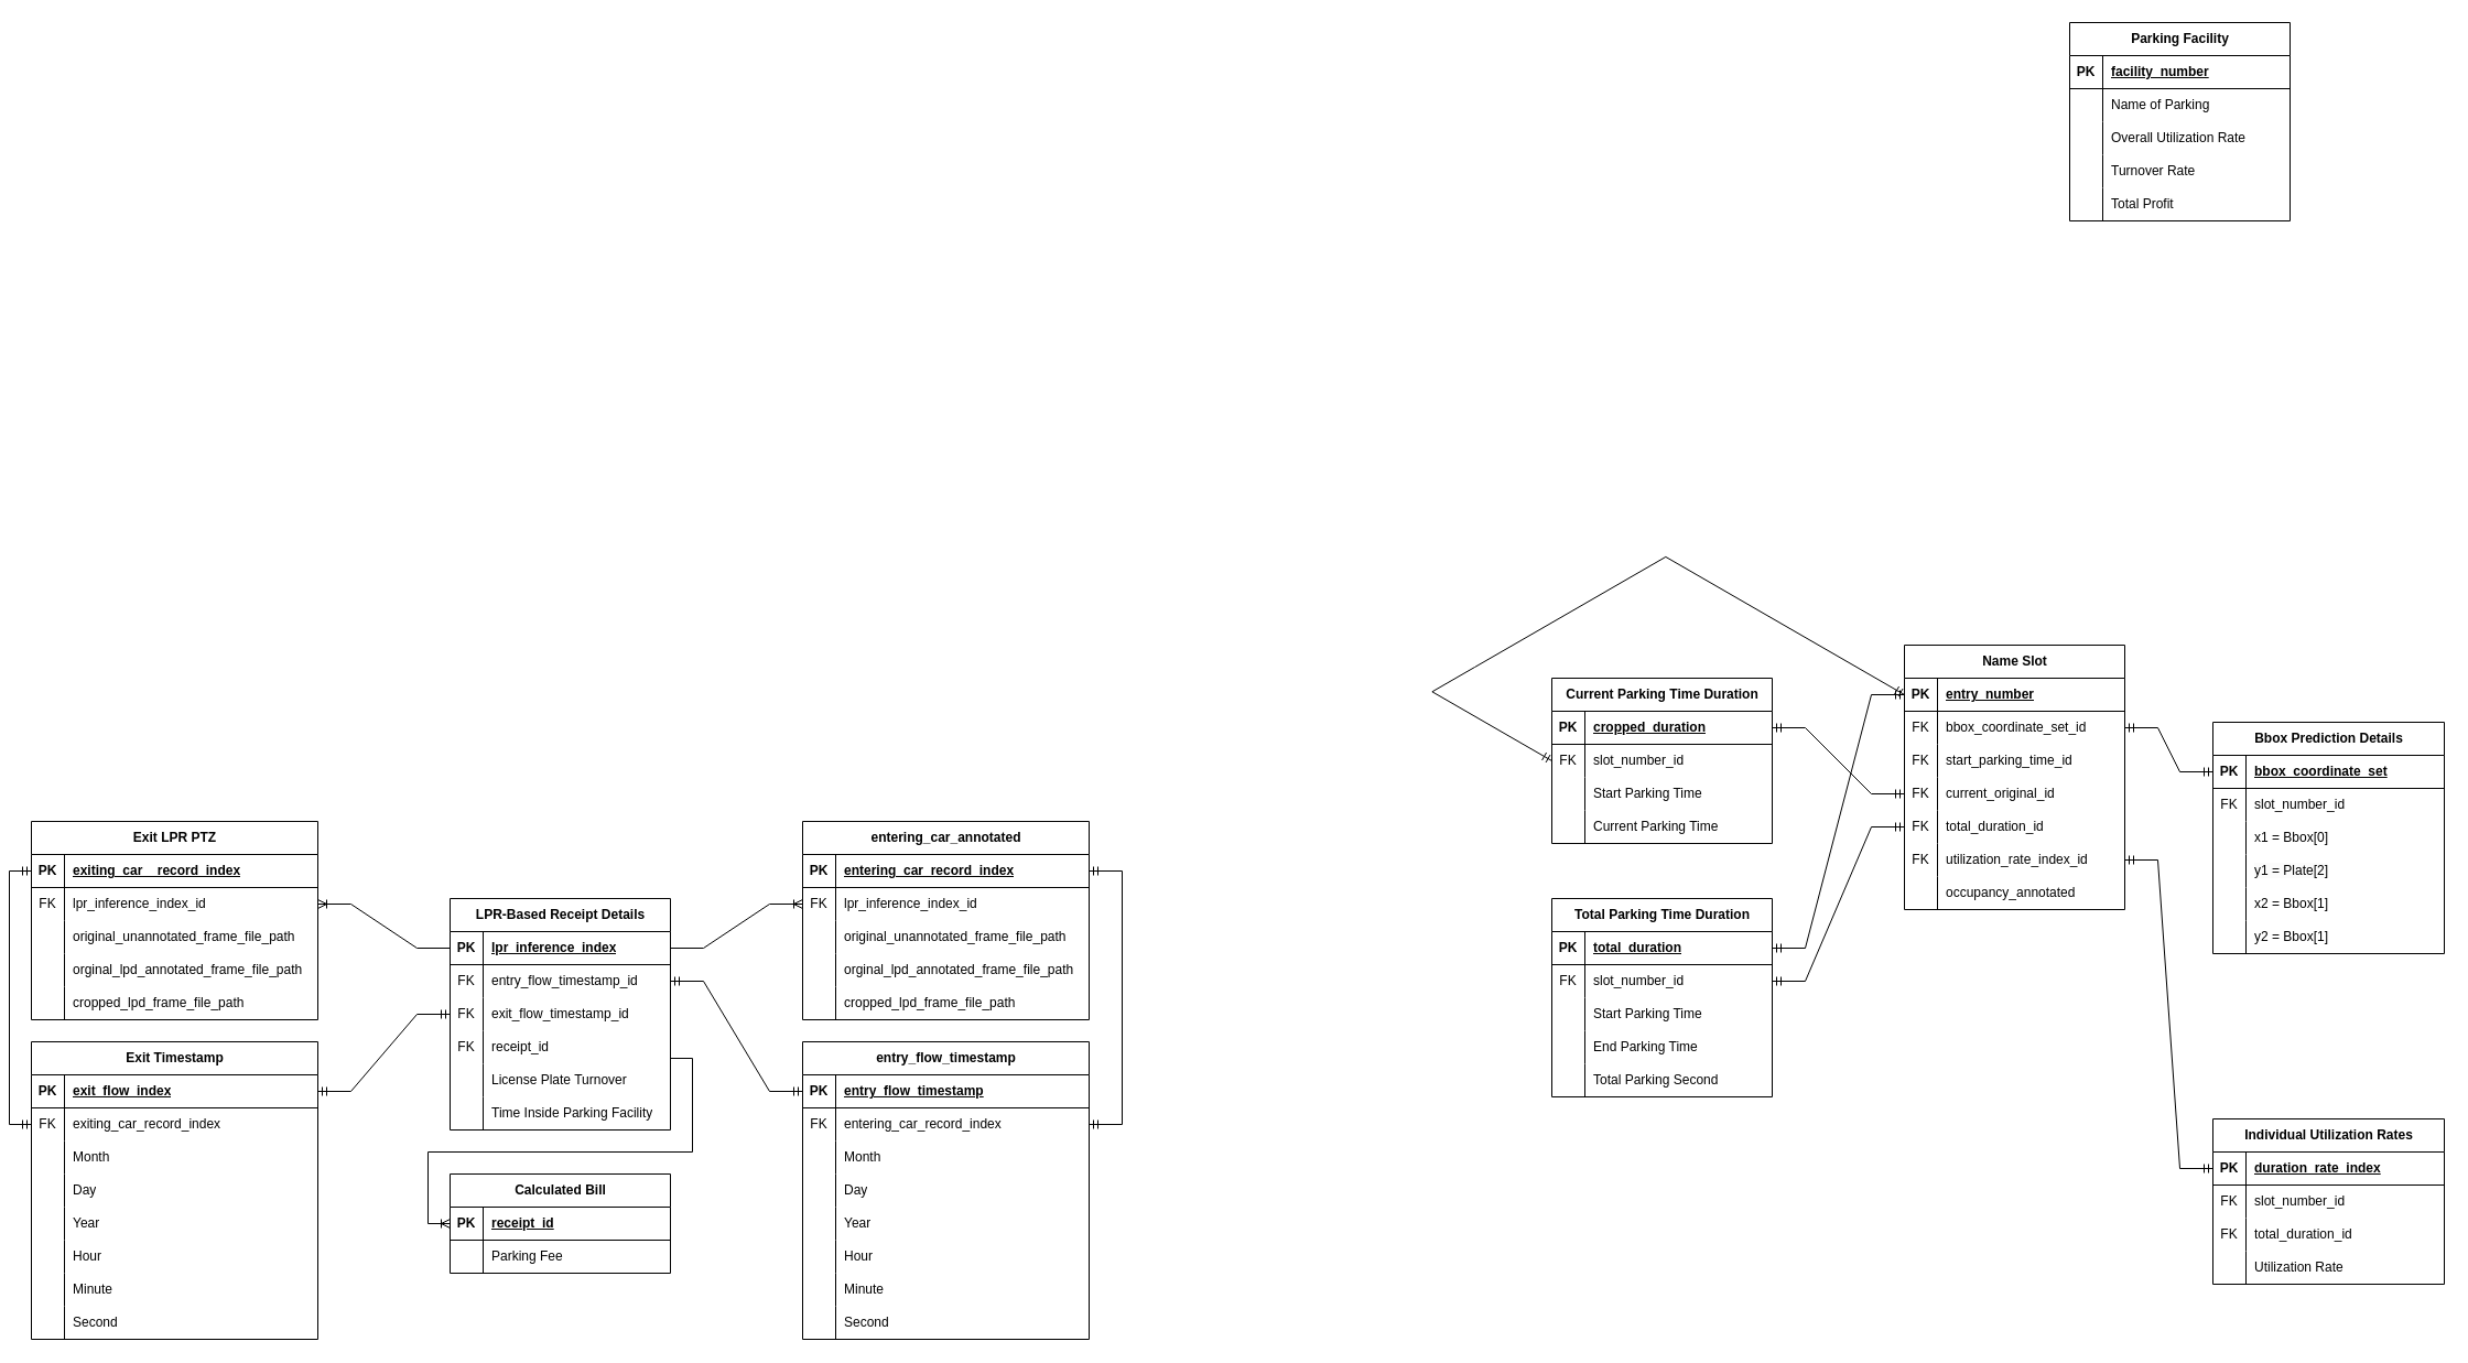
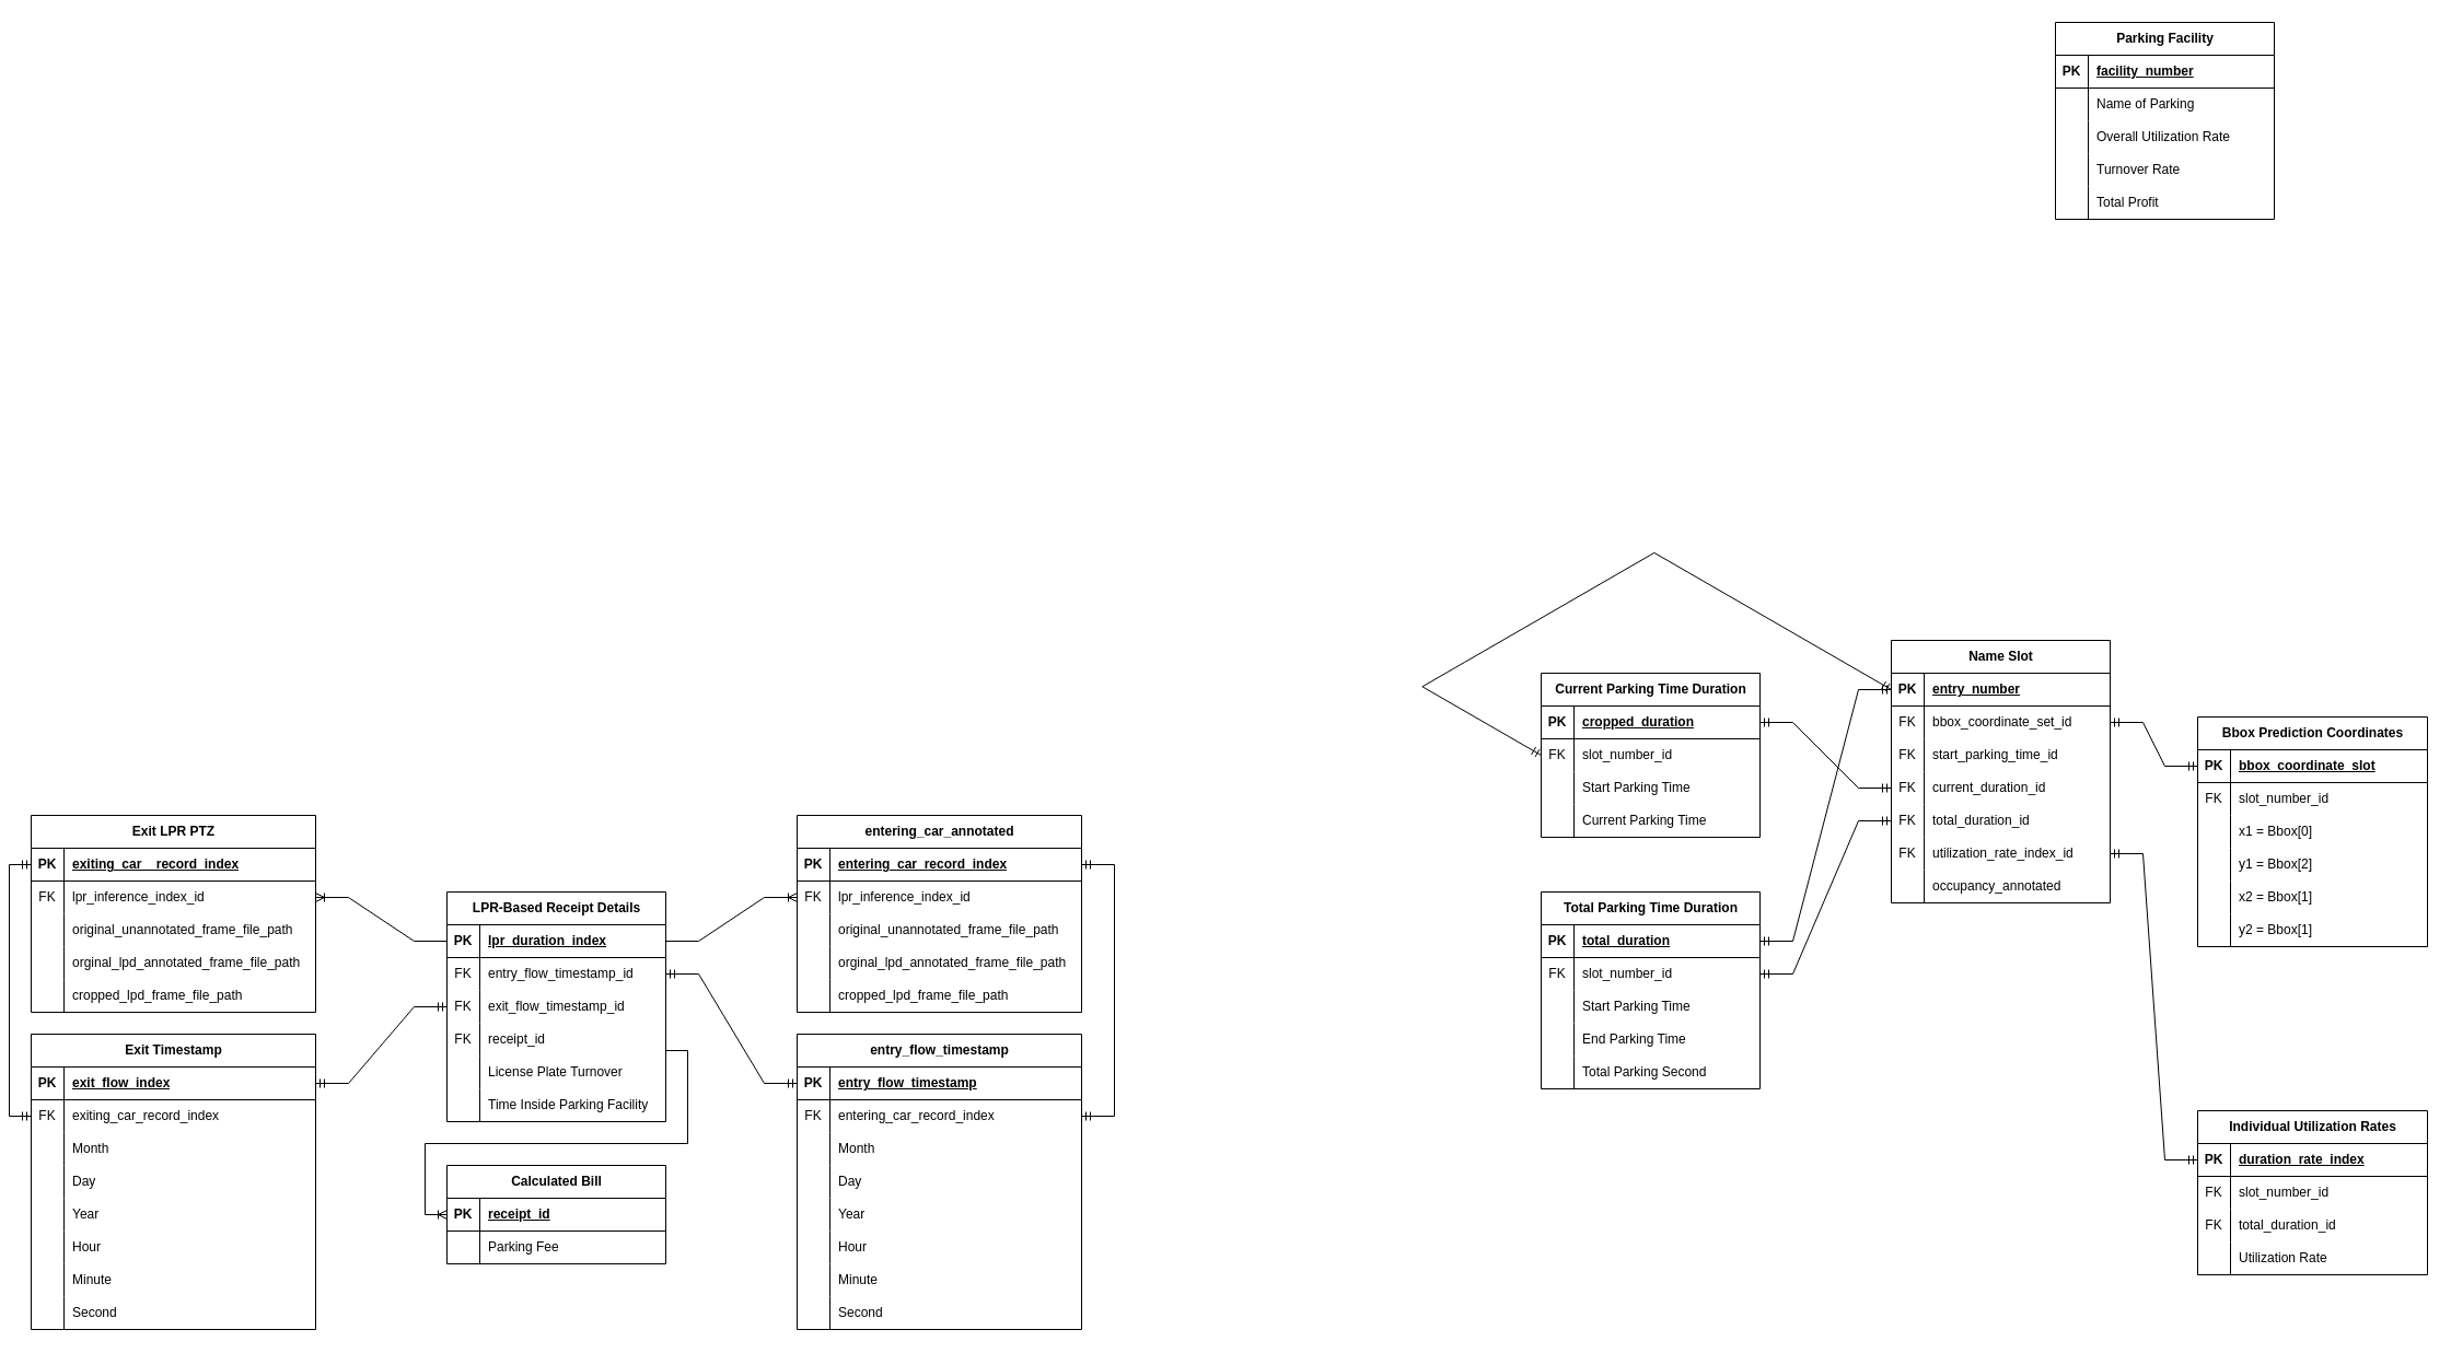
- <mxCell id="24" value="Bbox Prediction Details" style="shape=table;startSize=30;container=1;collapsible=1;childLayout=tableLayout;fixedRows=1;rowLines=0;fontStyle=1;align=center;resizeLast=1;html=1;" parent="1" vertex="1"><mxGeometry x="2000" y="655" width="210" height="210" as="geometry" /></mxCell>
+ <mxCell id="24" value="Bbox Prediction Coordinates" style="shape=table;startSize=30;container=1;collapsible=1;childLayout=tableLayout;fixedRows=1;rowLines=0;fontStyle=1;align=center;resizeLast=1;html=1;" parent="1" vertex="1"><mxGeometry x="2000" y="655" width="210" height="210" as="geometry" /></mxCell>
- <mxCell id="27" value="bbox_coordinate_set" style="shape=partialRectangle;connectable=0;fillColor=none;top=0;left=0;bottom=0;right=0;align=left;spacingLeft=6;fontStyle=5;overflow=hidden;whiteSpace=wrap;html=1;" parent="25" vertex="1"><mxGeometry x="30" width="180" height="30" as="geometry"><mxRectangle width="180" height="30" as="alternateBounds" /></mxGeometry></mxCell>
+ <mxCell id="27" value="bbox_coordinate_slot" style="shape=partialRectangle;connectable=0;fillColor=none;top=0;left=0;bottom=0;right=0;align=left;spacingLeft=6;fontStyle=5;overflow=hidden;whiteSpace=wrap;html=1;" parent="25" vertex="1"><mxGeometry x="30" width="180" height="30" as="geometry"><mxRectangle width="180" height="30" as="alternateBounds" /></mxGeometry></mxCell>
- <mxCell id="14" value="current_original_id" style="shape=partialRectangle;connectable=0;fillColor=none;top=0;left=0;bottom=0;right=0;align=left;spacingLeft=6;overflow=hidden;whiteSpace=wrap;html=1;" parent="12" vertex="1"><mxGeometry x="30" width="170" height="30" as="geometry"><mxRectangle width="170" height="30" as="alternateBounds" /></mxGeometry></mxCell>
+ <mxCell id="14" value="current_duration_id" style="shape=partialRectangle;connectable=0;fillColor=none;top=0;left=0;bottom=0;right=0;align=left;spacingLeft=6;overflow=hidden;whiteSpace=wrap;html=1;" parent="12" vertex="1"><mxGeometry x="30" width="170" height="30" as="geometry"><mxRectangle width="170" height="30" as="alternateBounds" /></mxGeometry></mxCell>
- <mxCell id="36" value="&lt;meta charset=&quot;utf-8&quot;&gt;&lt;span style=&quot;color: rgb(0, 0, 0); font-family: Helvetica; font-size: 12px; font-style: normal; font-variant-ligatures: normal; font-variant-caps: normal; font-weight: 400; letter-spacing: normal; orphans: 2; text-align: left; text-indent: 0px; text-transform: none; widows: 2; word-spacing: 0px; -webkit-text-stroke-width: 0px; background-color: rgb(251, 251, 251); text-decoration-thickness: initial; text-decoration-style: initial; text-decoration-color: initial; float: none; display: inline !important;&quot;&gt;y1 = Plate[2]&lt;/span&gt;" style="shape=partialRectangle;connectable=0;fillColor=none;top=0;left=0;bottom=0;right=0;align=left;spacingLeft=6;overflow=hidden;whiteSpace=wrap;html=1;" parent="34" vertex="1"><mxGeometry x="30" width="180" height="30" as="geometry"><mxRectangle width="180" height="30" as="alternateBounds" /></mxGeometry></mxCell>
+ <mxCell id="36" value="&lt;meta charset=&quot;utf-8&quot;&gt;&lt;span style=&quot;color: rgb(0, 0, 0); font-family: Helvetica; font-size: 12px; font-style: normal; font-variant-ligatures: normal; font-variant-caps: normal; font-weight: 400; letter-spacing: normal; orphans: 2; text-align: left; text-indent: 0px; text-transform: none; widows: 2; word-spacing: 0px; -webkit-text-stroke-width: 0px; background-color: rgb(251, 251, 251); text-decoration-thickness: initial; text-decoration-style: initial; text-decoration-color: initial; float: none; display: inline !important;&quot;&gt;y1 = Bbox[2]&lt;/span&gt;" style="shape=partialRectangle;connectable=0;fillColor=none;top=0;left=0;bottom=0;right=0;align=left;spacingLeft=6;overflow=hidden;whiteSpace=wrap;html=1;" parent="34" vertex="1"><mxGeometry x="30" width="180" height="30" as="geometry"><mxRectangle width="180" height="30" as="alternateBounds" /></mxGeometry></mxCell>
- <mxCell id="133" value="lpr_inference_index" style="shape=partialRectangle;connectable=0;fillColor=none;top=0;left=0;bottom=0;right=0;align=left;spacingLeft=6;fontStyle=5;overflow=hidden;whiteSpace=wrap;html=1;" parent="131" vertex="1"><mxGeometry x="30" width="170" height="30" as="geometry"><mxRectangle width="170" height="30" as="alternateBounds" /></mxGeometry></mxCell>
+ <mxCell id="133" value="lpr_duration_index" style="shape=partialRectangle;connectable=0;fillColor=none;top=0;left=0;bottom=0;right=0;align=left;spacingLeft=6;fontStyle=5;overflow=hidden;whiteSpace=wrap;html=1;" parent="131" vertex="1"><mxGeometry x="30" width="170" height="30" as="geometry"><mxRectangle width="170" height="30" as="alternateBounds" /></mxGeometry></mxCell>
